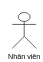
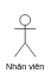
- <mxCell id="2" value="Nhân viên" style="shape=umlActor;verticalLabelPosition=bottom;verticalAlign=top;html=1;" vertex="1" parent="1"><mxGeometry x="20" y="20" width="40" height="60" as="geometry" /></mxCell>
+ <mxCell id="2" value="Nhân viên" style="shape=umlActor;verticalLabelPosition=bottom;verticalAlign=top;html=1;" vertex="1" parent="1"><mxGeometry x="20" y="20" width="30" height="60" as="geometry" /></mxCell>
